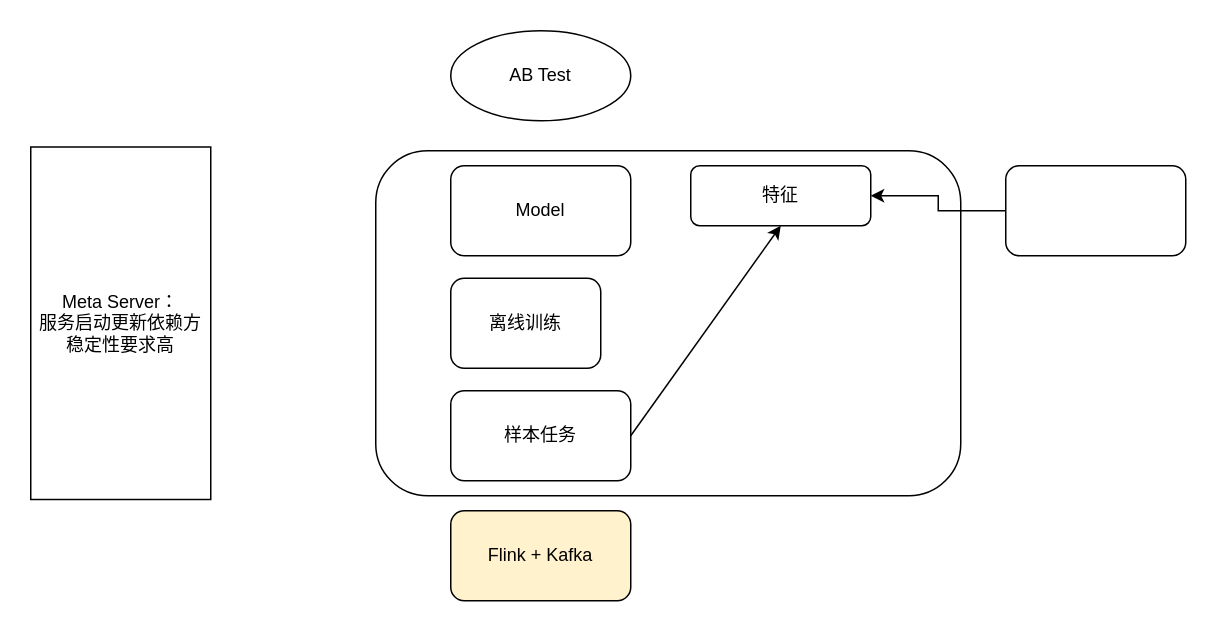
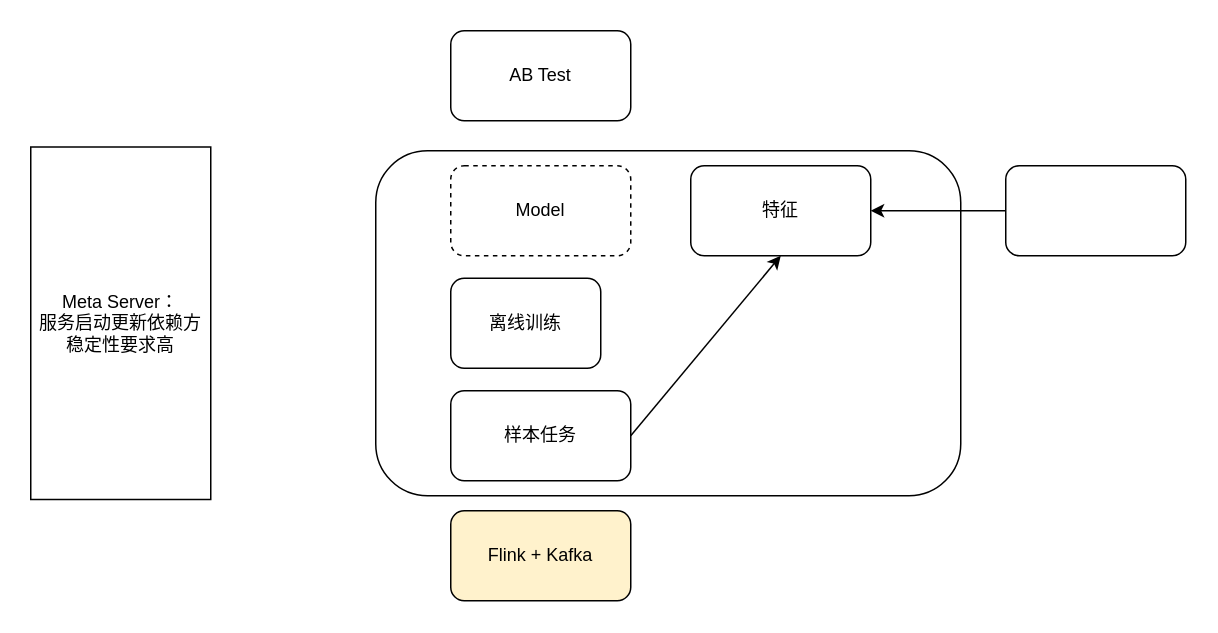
- <mxCell id="4" value="AB Test" style="ellipse;whiteSpace=wrap;html=1;" vertex="1" parent="1"><mxGeometry x="300" y="20" width="120" height="60" as="geometry" /></mxCell>
+ <mxCell id="4" value="AB Test" style="rounded=1;whiteSpace=wrap;html=1;" vertex="1" parent="1"><mxGeometry x="300" y="20" width="120" height="60" as="geometry" /></mxCell>
- <mxCell id="5" value="特征" style="rounded=1;whiteSpace=wrap;html=1;" vertex="1" parent="1"><mxGeometry x="460" y="110" width="120" height="40" as="geometry" /></mxCell>
+ <mxCell id="5" value="特征" style="rounded=1;whiteSpace=wrap;html=1;" vertex="1" parent="1"><mxGeometry x="460" y="110" width="120" height="60" as="geometry" /></mxCell>
- <mxCell id="3" value="Model" style="rounded=1;whiteSpace=wrap;html=1;" vertex="1" parent="1"><mxGeometry x="300" y="110" width="120" height="60" as="geometry" /></mxCell>
+ <mxCell id="3" value="Model" style="rounded=1;whiteSpace=wrap;html=1;dashed=1;" vertex="1" parent="1"><mxGeometry x="300" y="110" width="120" height="60" as="geometry" /></mxCell>
